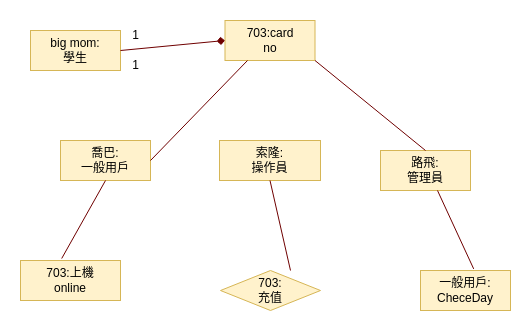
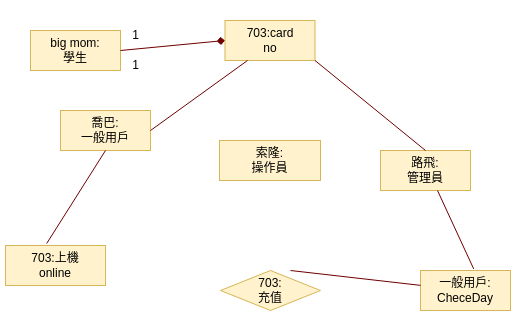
- <mxCell id="7" value="喬巴:&lt;br&gt;一般用戶" style="html=1;whiteSpace=wrap;fillColor=#fff2cc;strokeColor=#d6b656;" vertex="1" parent="1"><mxGeometry x="60" y="140" width="90" height="40" as="geometry" /></mxCell>
+ <mxCell id="7" value="喬巴:&lt;br&gt;一般用戶" style="html=1;whiteSpace=wrap;fillColor=#fff2cc;strokeColor=#d6b656;" vertex="1" parent="1"><mxGeometry x="60" y="110" width="90" height="40" as="geometry" /></mxCell>
- <mxCell id="14" value="" style="endArrow=none;html=1;rounded=0;exitX=0.7;exitY=0;exitDx=0;exitDy=0;entryX=0.5;entryY=1;entryDx=0;entryDy=0;fillColor=#a20025;strokeColor=#6F0000;exitPerimeter=0;" edge="1" parent="1" source="3" target="2"><mxGeometry width="50" height="50" relative="1" as="geometry"><mxPoint x="260" y="270" as="sourcePoint" /><mxPoint x="357" y="170" as="targetPoint" /></mxGeometry></mxCell>
+ <mxCell id="14" value="" style="endArrow=none;html=1;rounded=0;exitX=0.7;exitY=0;exitDx=0;exitDy=0;fillColor=#a20025;strokeColor=#6F0000;exitPerimeter=0;" edge="1" parent="1" source="3" target="4"><mxGeometry width="50" height="50" relative="1" as="geometry"><mxPoint x="260" y="270" as="sourcePoint" /><mxPoint x="357" y="170" as="targetPoint" /></mxGeometry></mxCell>
- <mxCell id="5" value="703:上機&lt;br&gt;online" style="html=1;whiteSpace=wrap;fillColor=#fff2cc;strokeColor=#d6b656;" vertex="1" parent="1"><mxGeometry x="20" y="260" width="100" height="40" as="geometry" /></mxCell>
+ <mxCell id="5" value="703:上機&lt;br&gt;online" style="html=1;whiteSpace=wrap;fillColor=#fff2cc;strokeColor=#d6b656;" vertex="1" parent="1"><mxGeometry x="5" y="245" width="100" height="40" as="geometry" /></mxCell>
